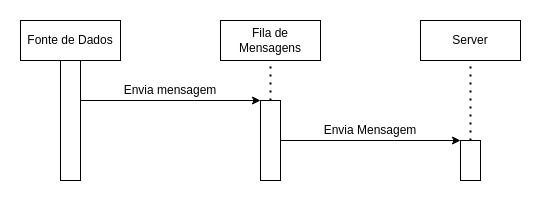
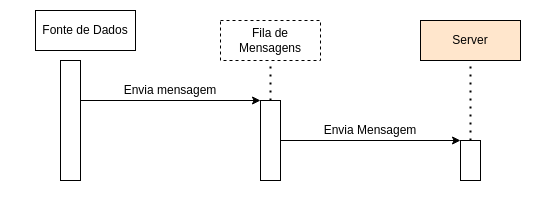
- <mxCell id="2" value="Fonte de Dados" style="rounded=0;whiteSpace=wrap;html=1;" parent="1" vertex="1"><mxGeometry x="20" y="20" width="100" height="40" as="geometry" /></mxCell>
+ <mxCell id="2" value="Fonte de Dados" style="rounded=0;whiteSpace=wrap;html=1;" parent="1" vertex="1"><mxGeometry x="35" y="10" width="100" height="40" as="geometry" /></mxCell>
- <mxCell id="3" value="Fila de Mensagens" style="rounded=0;whiteSpace=wrap;html=1;" parent="1" vertex="1"><mxGeometry x="220" y="20" width="100" height="40" as="geometry" /></mxCell>
+ <mxCell id="3" value="Fila de Mensagens" style="rounded=0;whiteSpace=wrap;html=1;dashed=1;" parent="1" vertex="1"><mxGeometry x="220" y="20" width="100" height="40" as="geometry" /></mxCell>
- <mxCell id="10" value="Server" style="rounded=0;whiteSpace=wrap;html=1;" parent="1" vertex="1"><mxGeometry x="420" y="20" width="100" height="40" as="geometry" /></mxCell>
+ <mxCell id="10" value="Server" style="rounded=0;whiteSpace=wrap;html=1;fillColor=#ffe6cc;" parent="1" vertex="1"><mxGeometry x="420" y="20" width="100" height="40" as="geometry" /></mxCell>
